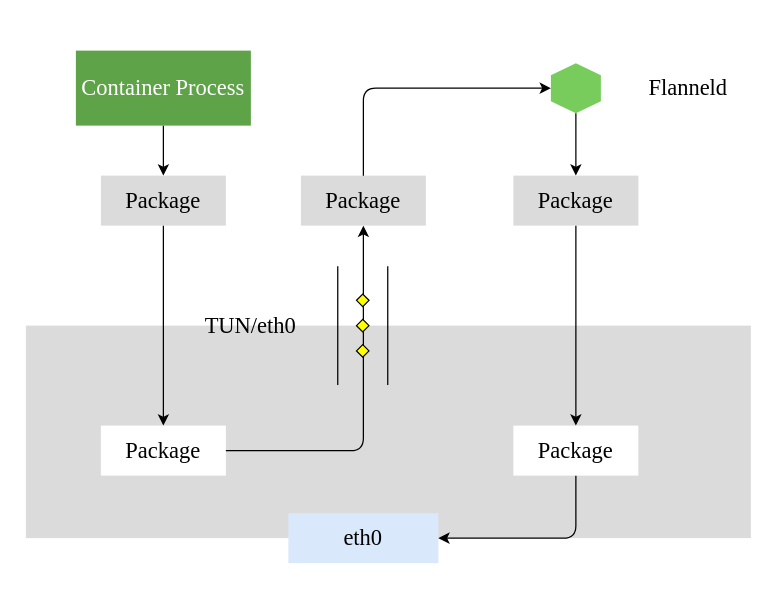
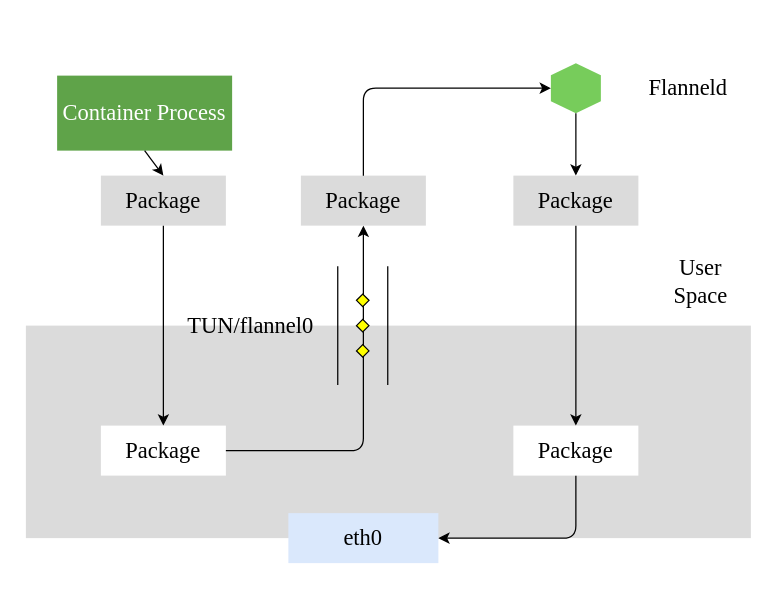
- <mxCell id="6" value="Container Process" style="rounded=0;whiteSpace=wrap;html=1;strokeColor=none;fontFamily=Comic Sans MS;fontSize=18;fontColor=#FFFFFF;fillColor=#5FA349;" vertex="1" parent="1"><mxGeometry x="60" y="40" width="140" height="60" as="geometry" /></mxCell>
+ <mxCell id="6" value="Container Process" style="rounded=0;whiteSpace=wrap;html=1;strokeColor=none;fontFamily=Comic Sans MS;fontSize=18;fontColor=#FFFFFF;fillColor=#5FA349;" vertex="1" parent="1"><mxGeometry x="45" y="60" width="140" height="60" as="geometry" /></mxCell>
+ <mxCell id="5" value="User Space" style="text;html=1;strokeColor=none;fillColor=none;align=center;verticalAlign=middle;whiteSpace=wrap;rounded=0;fontFamily=Comic Sans MS;fontSize=18;fontColor=#000000;" vertex="1" parent="2"><mxGeometry x="520" y="195" width="40" height="20" as="geometry" /></mxCell>
- <mxCell id="9" value="TUN/eth0" style="text;html=1;strokeColor=none;fillColor=none;align=center;verticalAlign=middle;whiteSpace=wrap;rounded=0;fontFamily=Comic Sans MS;fontSize=18;fontColor=#000000;" vertex="1" parent="1"><mxGeometry x="140" y="245" width="120" height="30" as="geometry" /></mxCell>
+ <mxCell id="9" value="TUN/flannel0" style="text;html=1;strokeColor=none;fillColor=none;align=center;verticalAlign=middle;whiteSpace=wrap;rounded=0;fontFamily=Comic Sans MS;fontSize=18;fontColor=#000000;" vertex="1" parent="1"><mxGeometry x="140" y="245" width="120" height="30" as="geometry" /></mxCell>
